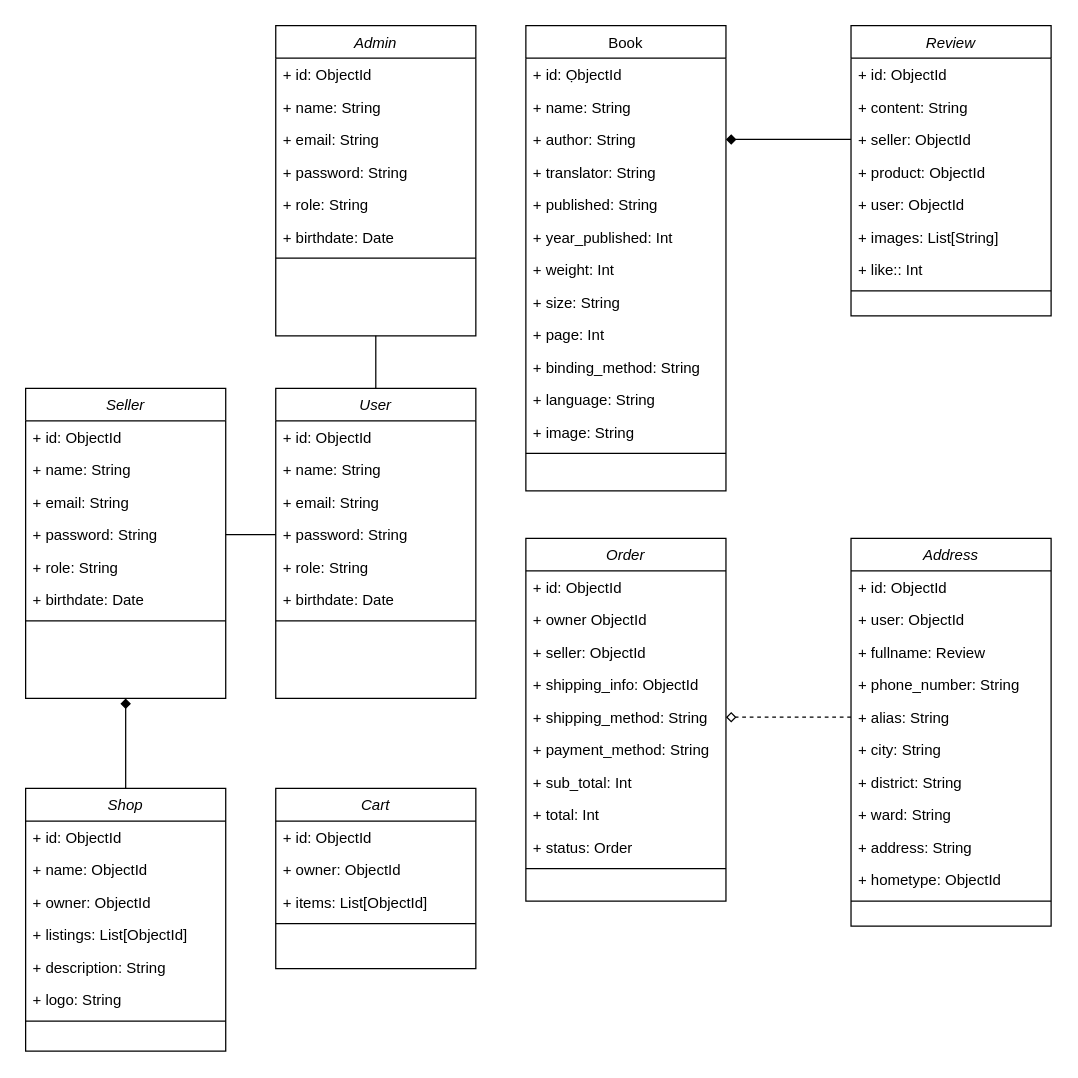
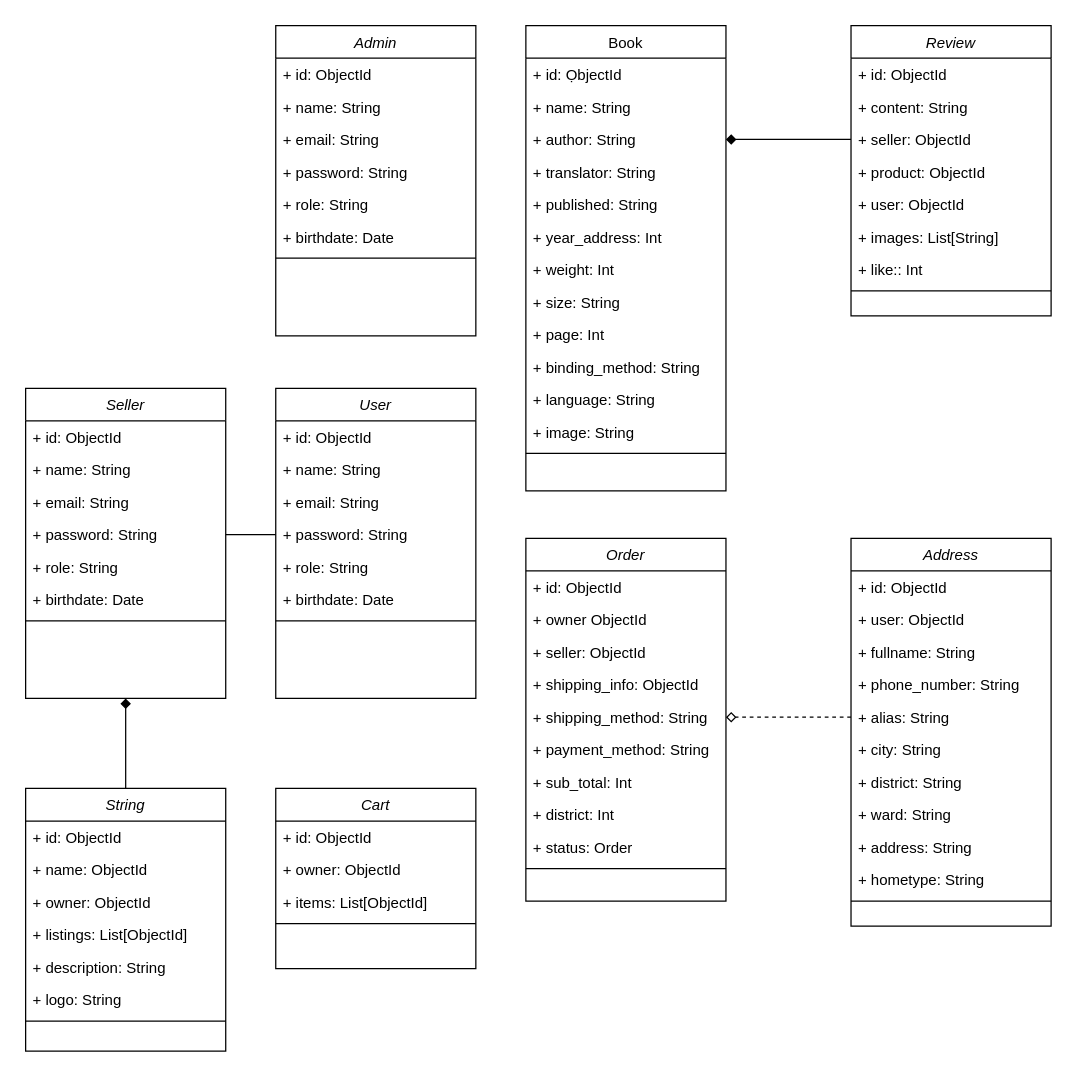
- <mxCell id="16" value="+ year_published: Int&#10;" style="text;align=left;verticalAlign=top;spacingLeft=4;spacingRight=4;overflow=hidden;rotatable=0;points=[[0,0.5],[1,0.5]];portConstraint=eastwest;rounded=0;shadow=0;html=0;" vertex="1" parent="10"><mxGeometry y="156" width="160" height="26" as="geometry" /></mxCell>
+ <mxCell id="16" value="+ year_address: Int&#10;" style="text;align=left;verticalAlign=top;spacingLeft=4;spacingRight=4;overflow=hidden;rotatable=0;points=[[0,0.5],[1,0.5]];portConstraint=eastwest;rounded=0;shadow=0;html=0;" vertex="1" parent="10"><mxGeometry y="156" width="160" height="26" as="geometry" /></mxCell>
- <mxCell id="89" value="" style="endArrow=none;html=1;rounded=0;entryX=0.5;entryY=1;entryDx=0;entryDy=0;exitX=0.5;exitY=0;exitDx=0;exitDy=0;" edge="1" parent="1" source="2" target="81"><mxGeometry width="50" height="50" relative="1" as="geometry"><mxPoint x="190" y="437" as="sourcePoint" /><mxPoint x="230" y="437" as="targetPoint" /></mxGeometry></mxCell>
- <mxCell id="52" value="+ fullname: Review" style="text;align=left;verticalAlign=top;spacingLeft=4;spacingRight=4;overflow=hidden;rotatable=0;points=[[0,0.5],[1,0.5]];portConstraint=eastwest;rounded=0;shadow=0;html=0;" vertex="1" parent="49"><mxGeometry y="78" width="160" height="26" as="geometry" /></mxCell>
+ <mxCell id="52" value="+ fullname: String" style="text;align=left;verticalAlign=top;spacingLeft=4;spacingRight=4;overflow=hidden;rotatable=0;points=[[0,0.5],[1,0.5]];portConstraint=eastwest;rounded=0;shadow=0;html=0;" vertex="1" parent="49"><mxGeometry y="78" width="160" height="26" as="geometry" /></mxCell>
- <mxCell id="63" value="Shop" style="swimlane;fontStyle=2;align=center;verticalAlign=top;childLayout=stackLayout;horizontal=1;startSize=26;horizontalStack=0;resizeParent=1;resizeLast=0;collapsible=1;marginBottom=0;rounded=0;shadow=0;strokeWidth=1;" vertex="1" parent="1"><mxGeometry x="20" y="630" width="160" height="210" as="geometry"><mxRectangle x="230" y="140" width="160" height="26" as="alternateBounds" /></mxGeometry></mxCell>
+ <mxCell id="63" value="String" style="swimlane;fontStyle=2;align=center;verticalAlign=top;childLayout=stackLayout;horizontal=1;startSize=26;horizontalStack=0;resizeParent=1;resizeLast=0;collapsible=1;marginBottom=0;rounded=0;shadow=0;strokeWidth=1;" vertex="1" parent="1"><mxGeometry x="20" y="630" width="160" height="210" as="geometry"><mxRectangle x="230" y="140" width="160" height="26" as="alternateBounds" /></mxGeometry></mxCell>
- <mxCell id="32" value="+ total: Int" style="text;align=left;verticalAlign=top;spacingLeft=4;spacingRight=4;overflow=hidden;rotatable=0;points=[[0,0.5],[1,0.5]];portConstraint=eastwest;rounded=0;shadow=0;html=0;" vertex="1" parent="24"><mxGeometry y="208" width="160" height="26" as="geometry" /></mxCell>
+ <mxCell id="32" value="+ district: Int" style="text;align=left;verticalAlign=top;spacingLeft=4;spacingRight=4;overflow=hidden;rotatable=0;points=[[0,0.5],[1,0.5]];portConstraint=eastwest;rounded=0;shadow=0;html=0;" vertex="1" parent="24"><mxGeometry y="208" width="160" height="26" as="geometry" /></mxCell>
- <mxCell id="59" value="+ hometype: ObjectId" style="text;align=left;verticalAlign=top;spacingLeft=4;spacingRight=4;overflow=hidden;rotatable=0;points=[[0,0.5],[1,0.5]];portConstraint=eastwest;rounded=0;shadow=0;html=0;" vertex="1" parent="49"><mxGeometry y="260" width="160" height="26" as="geometry" /></mxCell>
+ <mxCell id="59" value="+ hometype: String" style="text;align=left;verticalAlign=top;spacingLeft=4;spacingRight=4;overflow=hidden;rotatable=0;points=[[0,0.5],[1,0.5]];portConstraint=eastwest;rounded=0;shadow=0;html=0;" vertex="1" parent="49"><mxGeometry y="260" width="160" height="26" as="geometry" /></mxCell>
